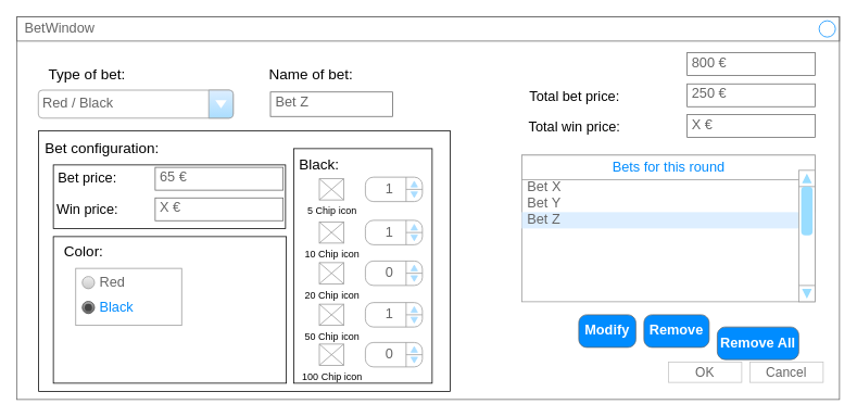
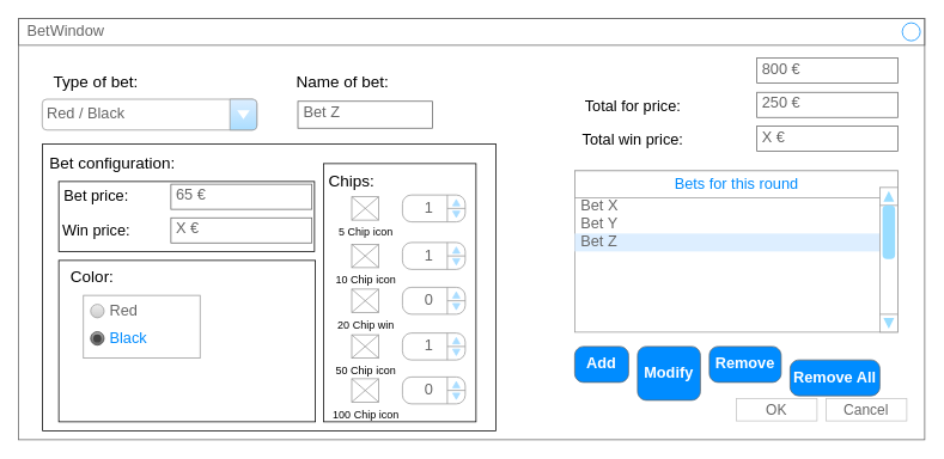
- <mxCell id="47" value="&lt;font style=&quot;font-size: 17px&quot;&gt;Total bet price:&lt;/font&gt;" style="text;html=1;strokeColor=none;fillColor=none;align=center;verticalAlign=middle;whiteSpace=wrap;rounded=0;" vertex="1" parent="2"><mxGeometry x="620" y="83" width="130" height="31" as="geometry" /></mxCell>
+ <mxCell id="47" value="&lt;font style=&quot;font-size: 17px&quot;&gt;Total for price:&lt;/font&gt;" style="text;html=1;strokeColor=none;fillColor=none;align=center;verticalAlign=middle;whiteSpace=wrap;rounded=0;" vertex="1" parent="2"><mxGeometry x="620" y="83" width="130" height="31" as="geometry" /></mxCell>
- <mxCell id="14" value="&lt;font style=&quot;font-size: 18px&quot;&gt;Black:&lt;/font&gt;" style="text;html=1;strokeColor=none;fillColor=none;align=center;verticalAlign=middle;whiteSpace=wrap;rounded=0;" vertex="1" parent="2"><mxGeometry x="336" y="170" width="71" height="23" as="geometry" /></mxCell>
+ <mxCell id="14" value="&lt;font style=&quot;font-size: 18px&quot;&gt;Chips:&lt;/font&gt;" style="text;html=1;strokeColor=none;fillColor=none;align=center;verticalAlign=middle;whiteSpace=wrap;rounded=0;" vertex="1" parent="2"><mxGeometry x="336" y="170" width="71" height="23" as="geometry" /></mxCell>
- <mxCell id="17" value="20 Chip icon" style="verticalLabelPosition=bottom;shadow=0;dashed=0;align=center;html=1;verticalAlign=top;strokeWidth=1;shape=mxgraph.mockup.graphics.simpleIcon;strokeColor=#999999;fillColor=#ffffff;" vertex="1" parent="2"><mxGeometry x="371.5" y="302" width="30" height="26" as="geometry" /></mxCell>
+ <mxCell id="17" value="20 Chip win" style="verticalLabelPosition=bottom;shadow=0;dashed=0;align=center;html=1;verticalAlign=top;strokeWidth=1;shape=mxgraph.mockup.graphics.simpleIcon;strokeColor=#999999;fillColor=#ffffff;" vertex="1" parent="2"><mxGeometry x="371.5" y="302" width="30" height="26" as="geometry" /></mxCell>
+ <mxCell id="41" value="Add" style="strokeWidth=1;shadow=0;dashed=0;align=center;html=1;shape=mxgraph.mockup.buttons.button;strokeColor=#666666;fontColor=#ffffff;mainText=;buttonStyle=round;fontSize=17;fontStyle=1;fillColor=#008cff;whiteSpace=wrap;" vertex="1" parent="2"><mxGeometry x="620" y="366" width="60" height="40" as="geometry" /></mxCell>
- <mxCell id="42" value="Modify" style="strokeWidth=1;shadow=0;dashed=0;align=center;html=1;shape=mxgraph.mockup.buttons.button;strokeColor=#666666;fontColor=#ffffff;mainText=;buttonStyle=round;fontSize=17;fontStyle=1;fillColor=#008cff;whiteSpace=wrap;" vertex="1" parent="2"><mxGeometry x="690" y="366" width="70" height="40" as="geometry" /></mxCell>
+ <mxCell id="42" value="Modify" style="strokeWidth=1;shadow=0;dashed=0;align=center;html=1;shape=mxgraph.mockup.buttons.button;strokeColor=#666666;fontColor=#ffffff;mainText=;buttonStyle=round;fontSize=17;fontStyle=1;fillColor=#008cff;whiteSpace=wrap;" vertex="1" parent="2"><mxGeometry x="690" y="366" width="70" height="60" as="geometry" /></mxCell>
